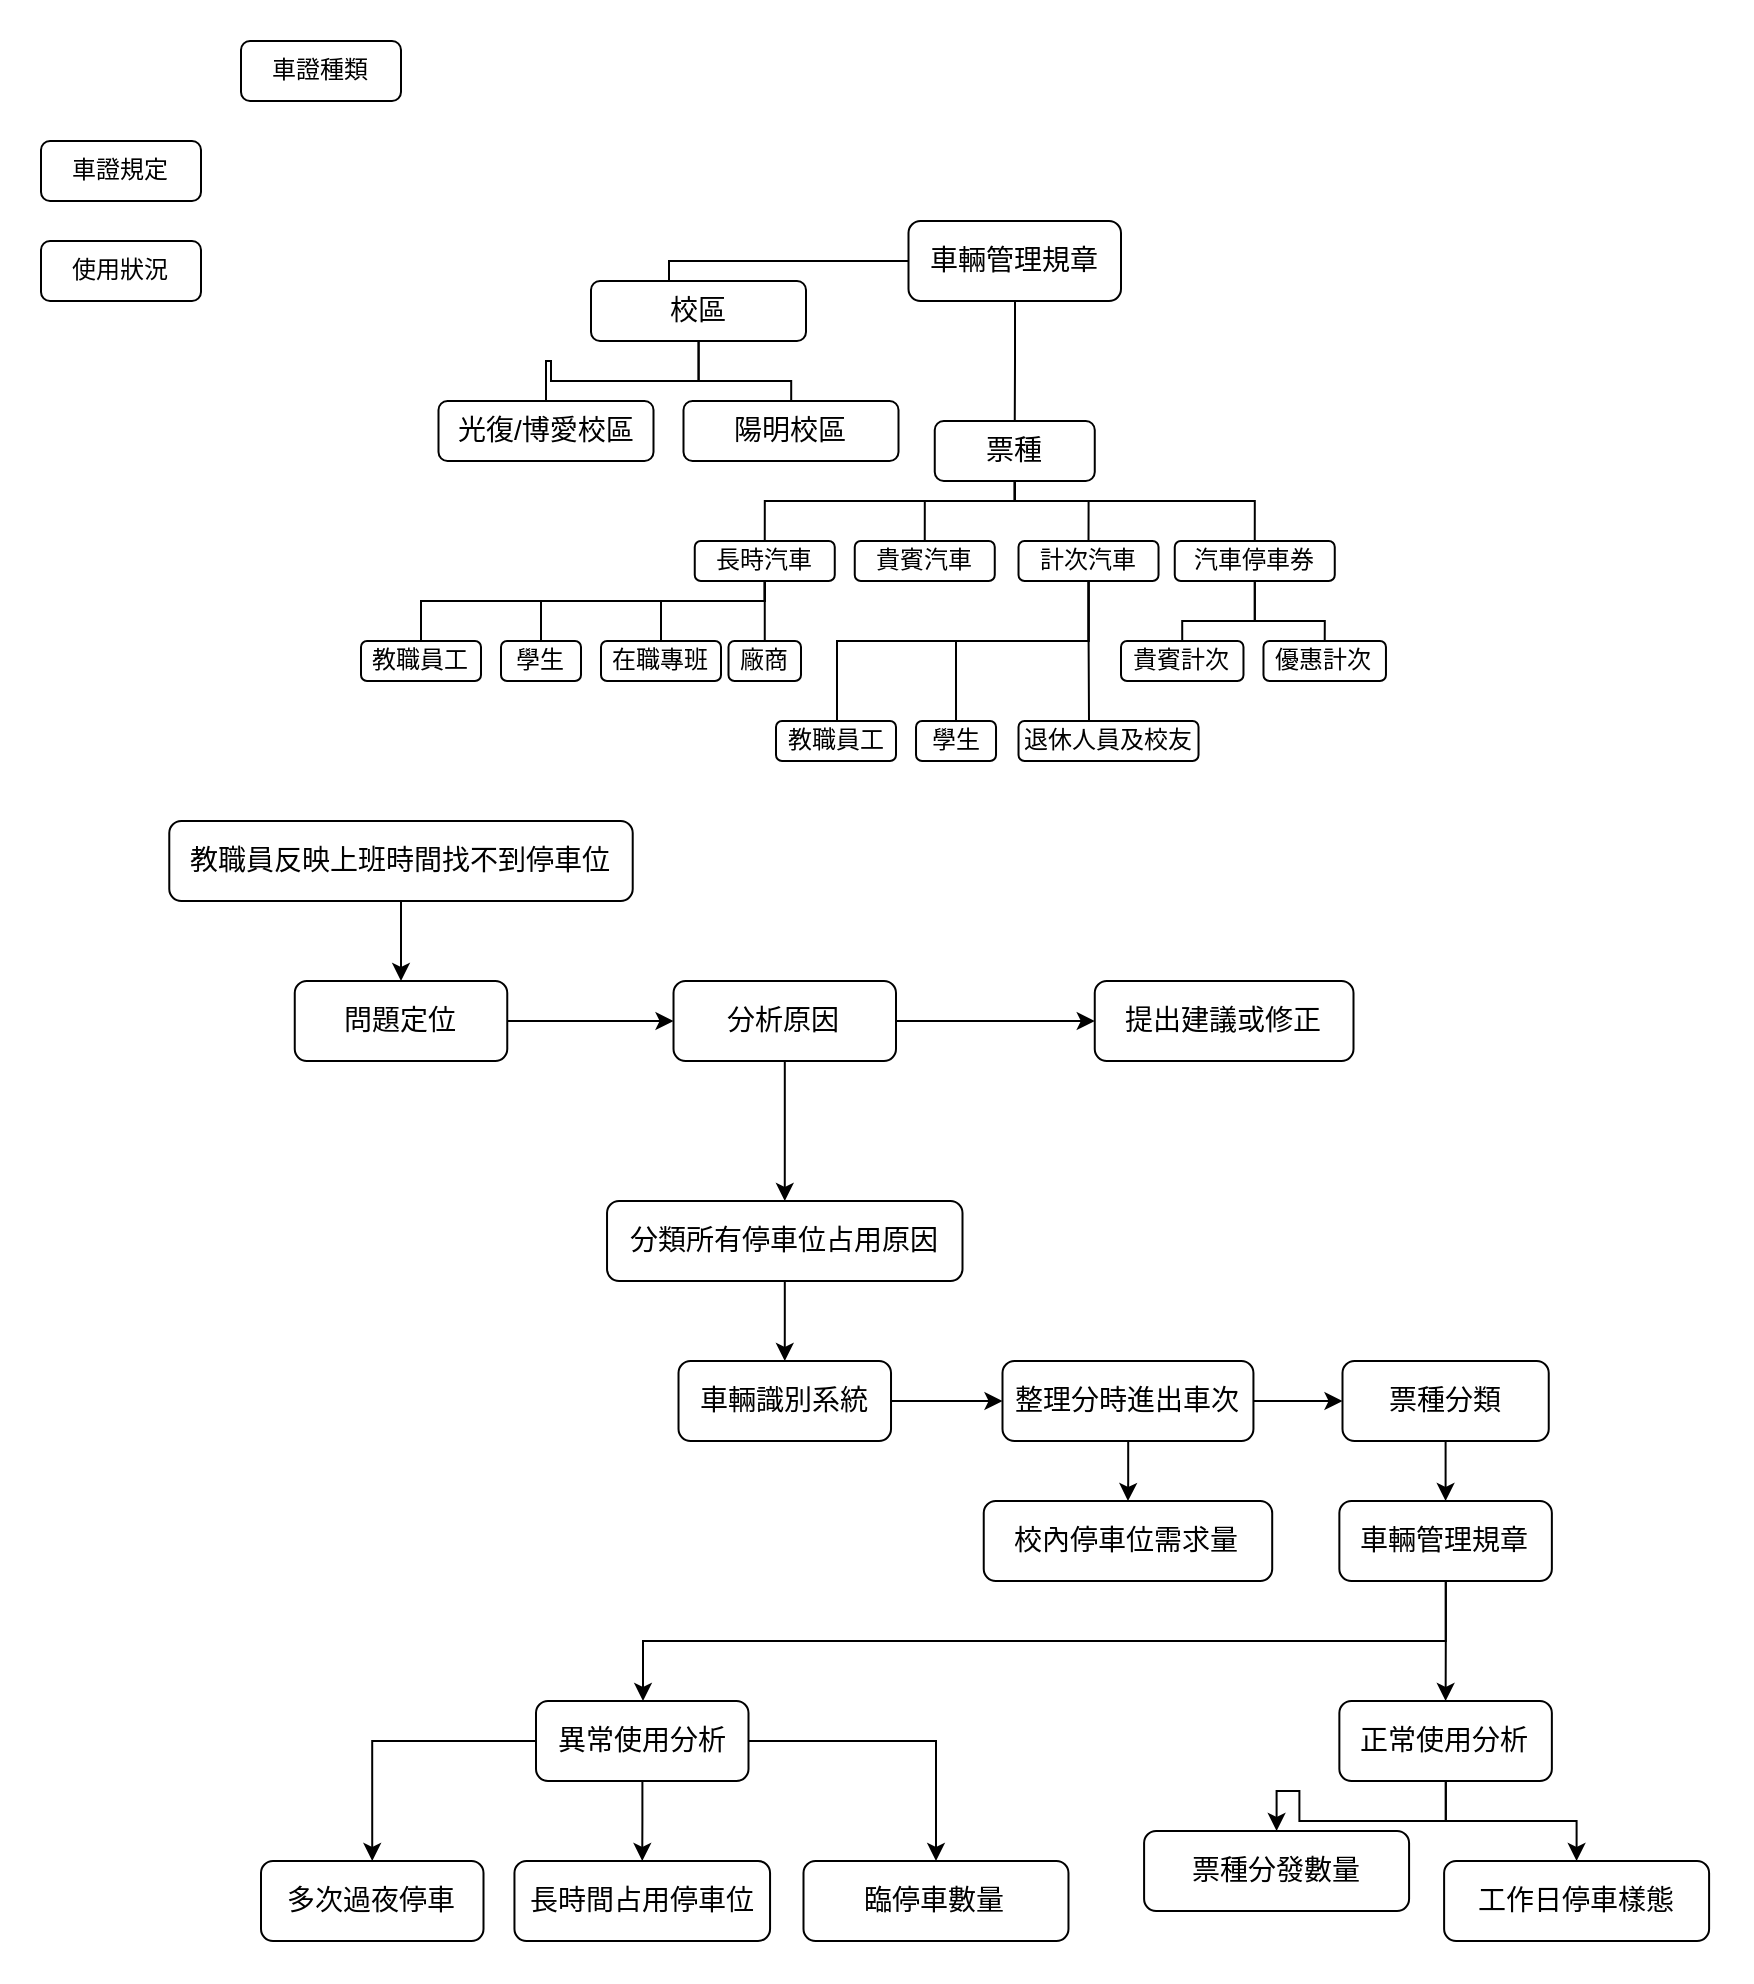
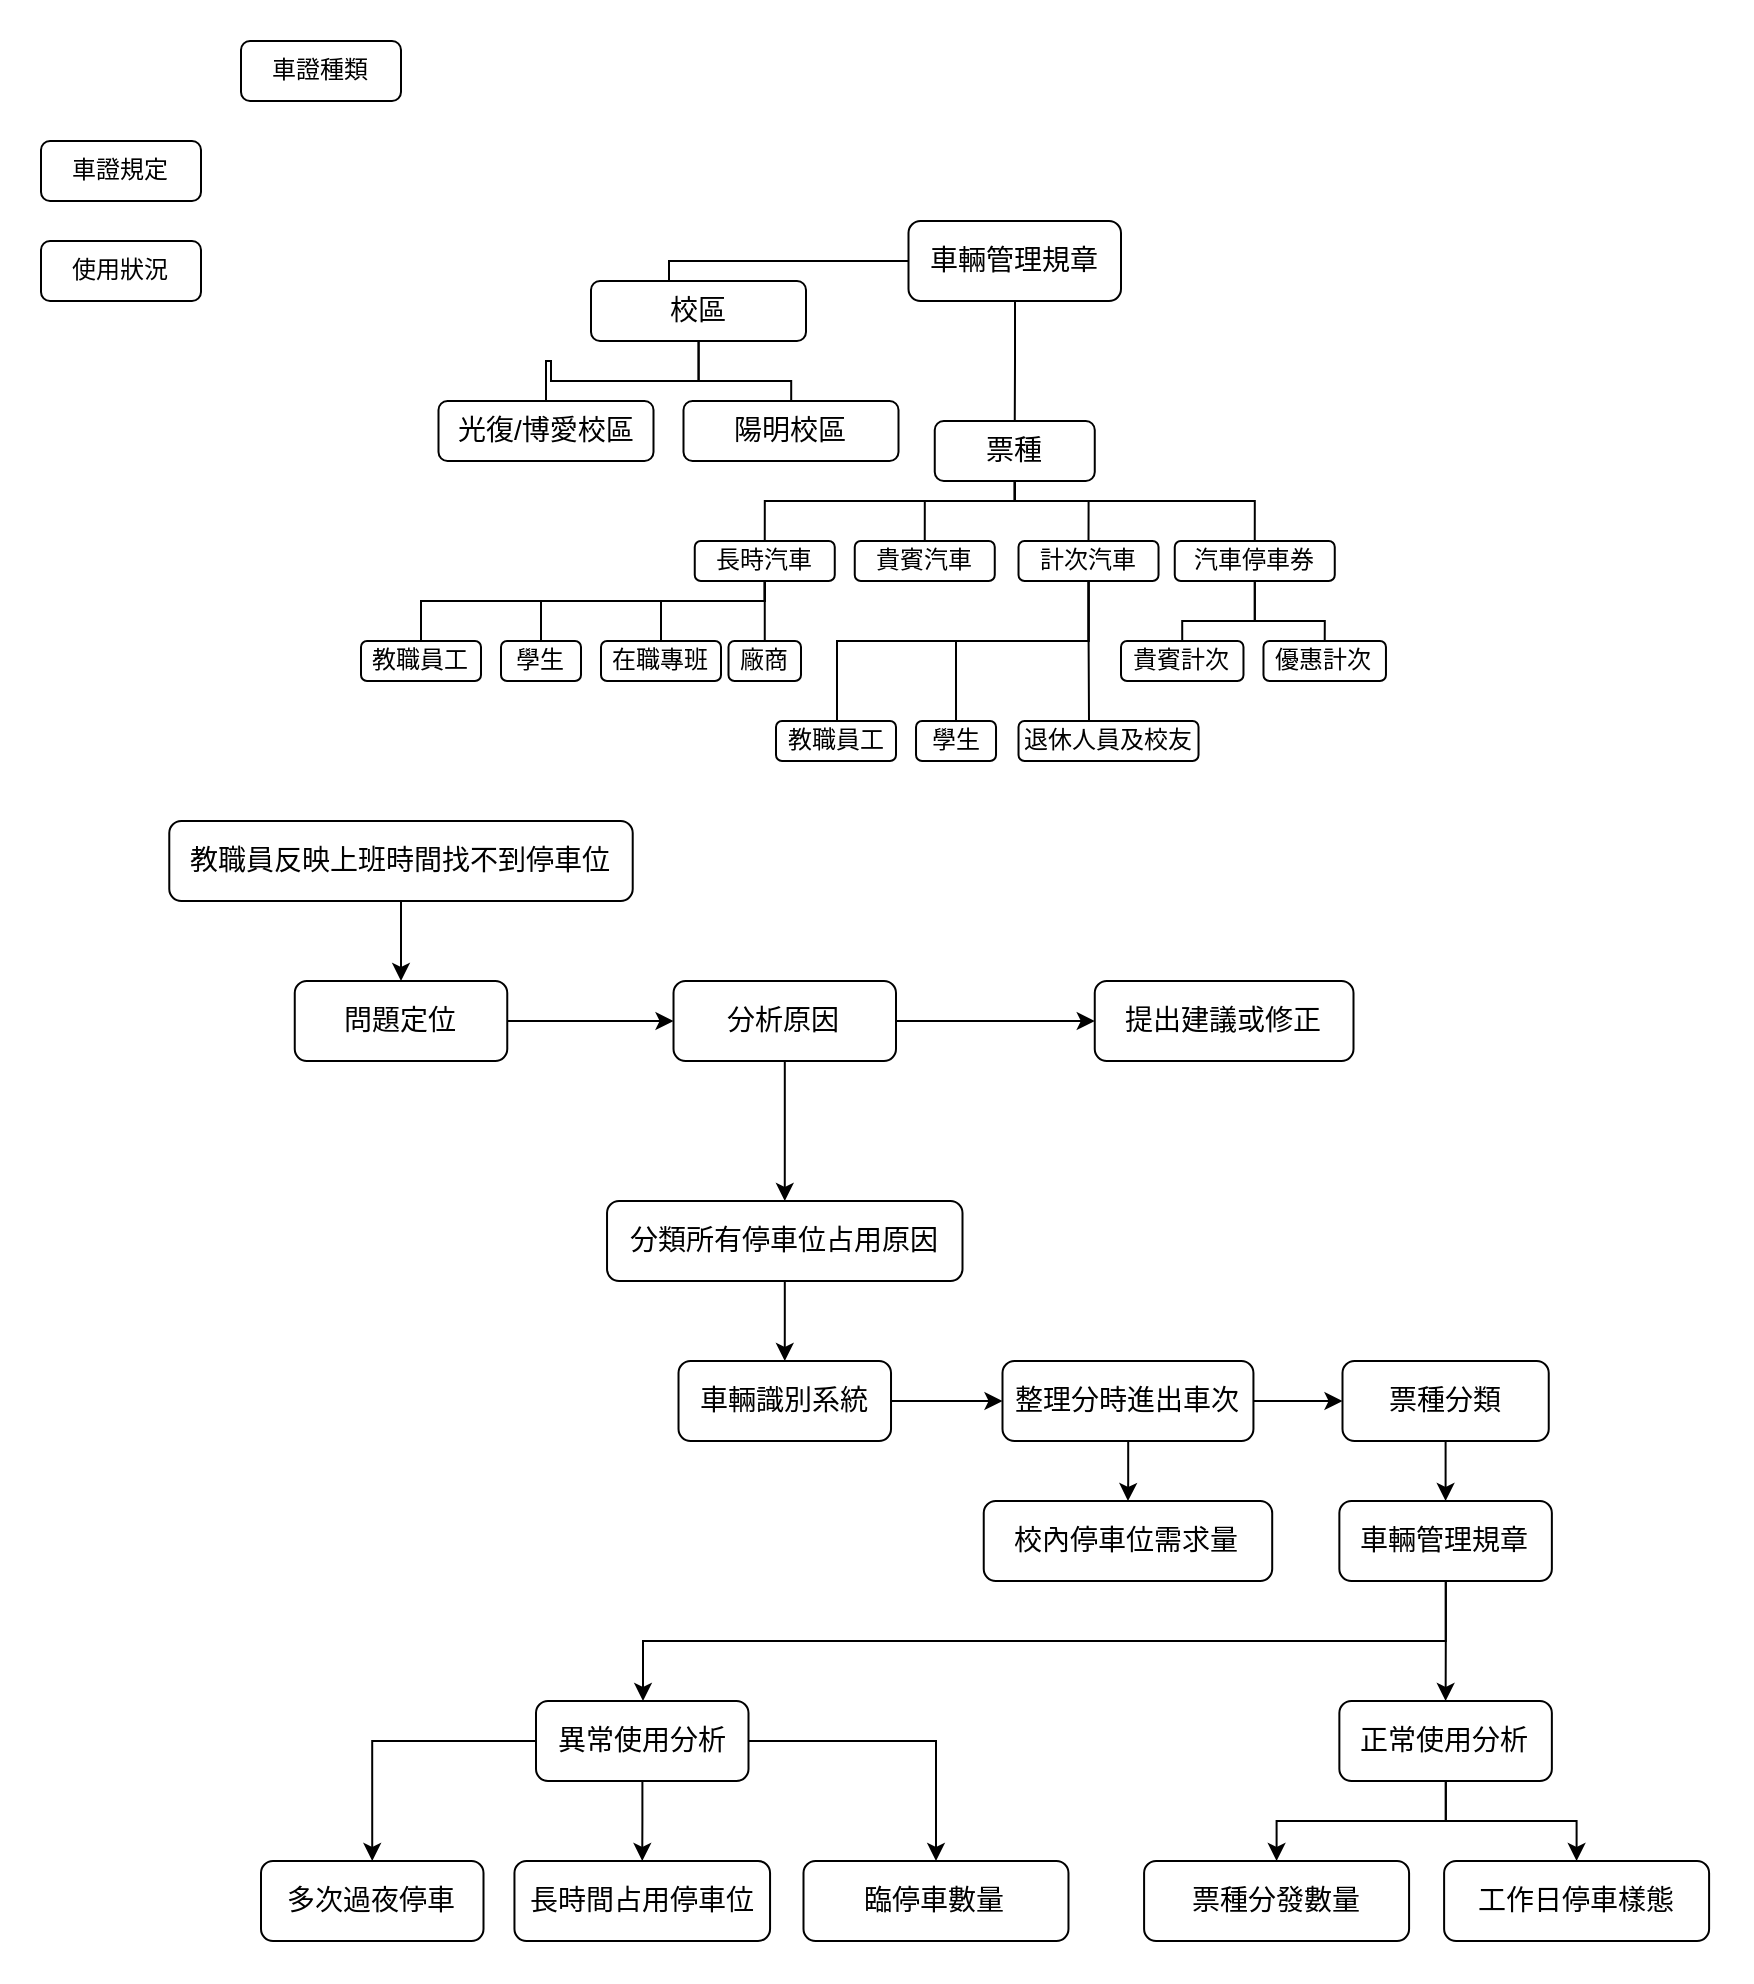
- <mxCell id="71" value="&lt;span style=&quot;font-size: 14px;&quot;&gt;票種分發數量&lt;/span&gt;" style="rounded=1;whiteSpace=wrap;html=1;fontSize=12;glass=0;strokeWidth=1;shadow=0;" parent="1" vertex="1"><mxGeometry x="571.55" y="915" width="132.49" height="40" as="geometry" /></mxCell>
+ <mxCell id="71" value="&lt;span style=&quot;font-size: 14px;&quot;&gt;票種分發數量&lt;/span&gt;" style="rounded=1;whiteSpace=wrap;html=1;fontSize=12;glass=0;strokeWidth=1;shadow=0;" parent="1" vertex="1"><mxGeometry x="571.55" y="930" width="132.49" height="40" as="geometry" /></mxCell>
